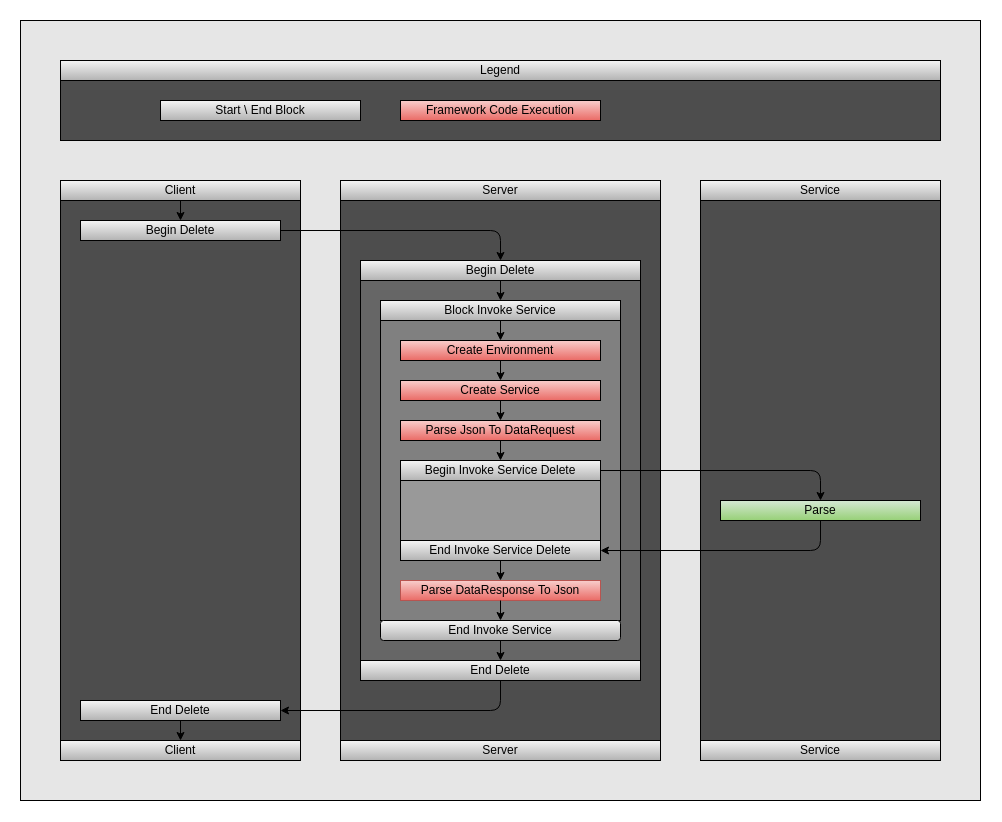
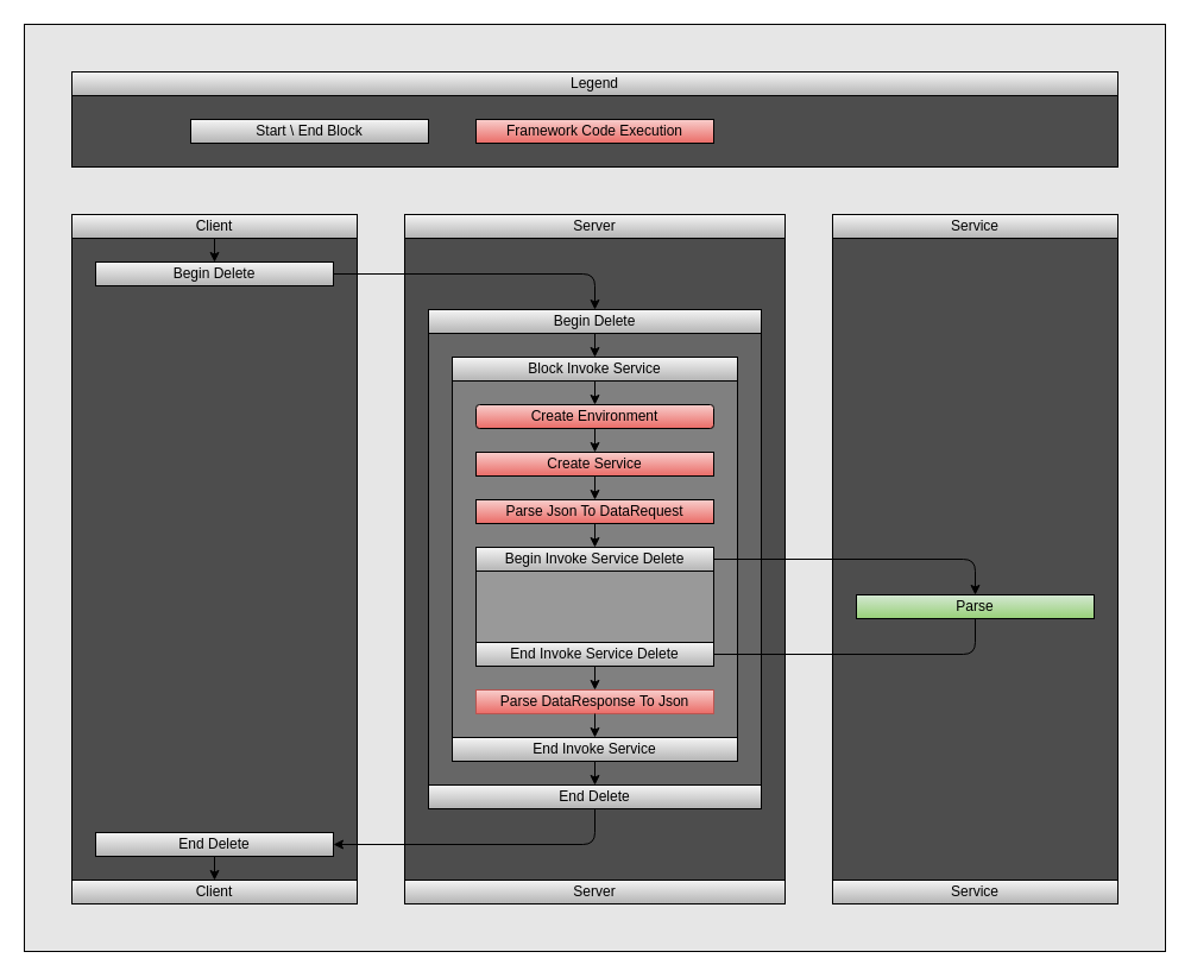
- <mxCell id="39" value="Create Environment" style="rounded=0;whiteSpace=wrap;html=1;fillColor=#f8cecc;gradientColor=#ea6b66;" parent="1" vertex="1"><mxGeometry x="400" y="340" width="200" height="20" as="geometry" /></mxCell>
+ <mxCell id="39" value="Create Environment" style="whiteSpace=wrap;html=1;fillColor=#f8cecc;gradientColor=#ea6b66;rounded=1;" parent="1" vertex="1"><mxGeometry x="400" y="340" width="200" height="20" as="geometry" /></mxCell>
- <mxCell id="36" value="" style="endArrow=classic;html=1;exitX=0.5;exitY=1;exitDx=0;exitDy=0;entryX=1;entryY=0.5;entryDx=0;entryDy=0;" parent="1" source="28" target="30" edge="1"><mxGeometry width="50" height="50" relative="1" as="geometry"><mxPoint x="1000" y="1222" as="sourcePoint" /><mxPoint x="1050" y="1172" as="targetPoint" /><Array as="points"><mxPoint x="820" y="550" /></Array></mxGeometry></mxCell>
+ <mxCell id="36" value="" style="endArrow=none;html=1;exitX=0.5;exitY=1;exitDx=0;exitDy=0;entryX=1;entryY=0.5;entryDx=0;entryDy=0;" parent="1" source="28" target="30" edge="1"><mxGeometry width="50" height="50" relative="1" as="geometry"><mxPoint x="1000" y="1222" as="sourcePoint" /><mxPoint x="1050" y="1172" as="targetPoint" /><Array as="points"><mxPoint x="820" y="550" /></Array></mxGeometry></mxCell>
- <mxCell id="27" value="End Invoke Service" style="whiteSpace=wrap;html=1;fillColor=#f5f5f5;gradientColor=#b3b3b3;rounded=1;" parent="1" vertex="1"><mxGeometry x="380" y="620" width="240" height="20" as="geometry" /></mxCell>
+ <mxCell id="27" value="End Invoke Service" style="rounded=0;whiteSpace=wrap;html=1;fillColor=#f5f5f5;gradientColor=#b3b3b3;" parent="1" vertex="1"><mxGeometry x="380" y="620" width="240" height="20" as="geometry" /></mxCell>
